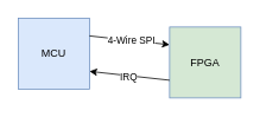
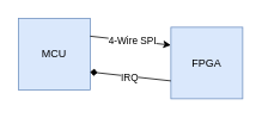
- <mxCell id="3" value="FPGA" style="whiteSpace=wrap;html=1;aspect=fixed;fillColor=#d5e8d4;strokeColor=#6c8ebf;" parent="1" vertex="1"><mxGeometry x="190" y="30" width="80" height="80" as="geometry" /></mxCell>
+ <mxCell id="3" value="FPGA" style="whiteSpace=wrap;html=1;aspect=fixed;fillColor=#dae8fc;strokeColor=#6c8ebf;" parent="1" vertex="1"><mxGeometry x="190" y="30" width="80" height="80" as="geometry" /></mxCell>
- <mxCell id="6" value="" style="endArrow=classic;html=1;exitX=0;exitY=0.75;exitDx=0;exitDy=0;entryX=1;entryY=0.75;entryDx=0;entryDy=0;" parent="1" source="3" target="2" edge="1"><mxGeometry width="50" height="50" relative="1" as="geometry"><mxPoint x="60" y="100" as="sourcePoint" /><mxPoint x="180" y="100" as="targetPoint" /></mxGeometry></mxCell>
+ <mxCell id="6" value="" style="endArrow=diamond;html=1;exitX=0;exitY=0.75;exitDx=0;exitDy=0;entryX=1;entryY=0.75;entryDx=0;entryDy=0;" parent="1" source="3" target="2" edge="1"><mxGeometry width="50" height="50" relative="1" as="geometry"><mxPoint x="60" y="100" as="sourcePoint" /><mxPoint x="180" y="100" as="targetPoint" /></mxGeometry></mxCell>
